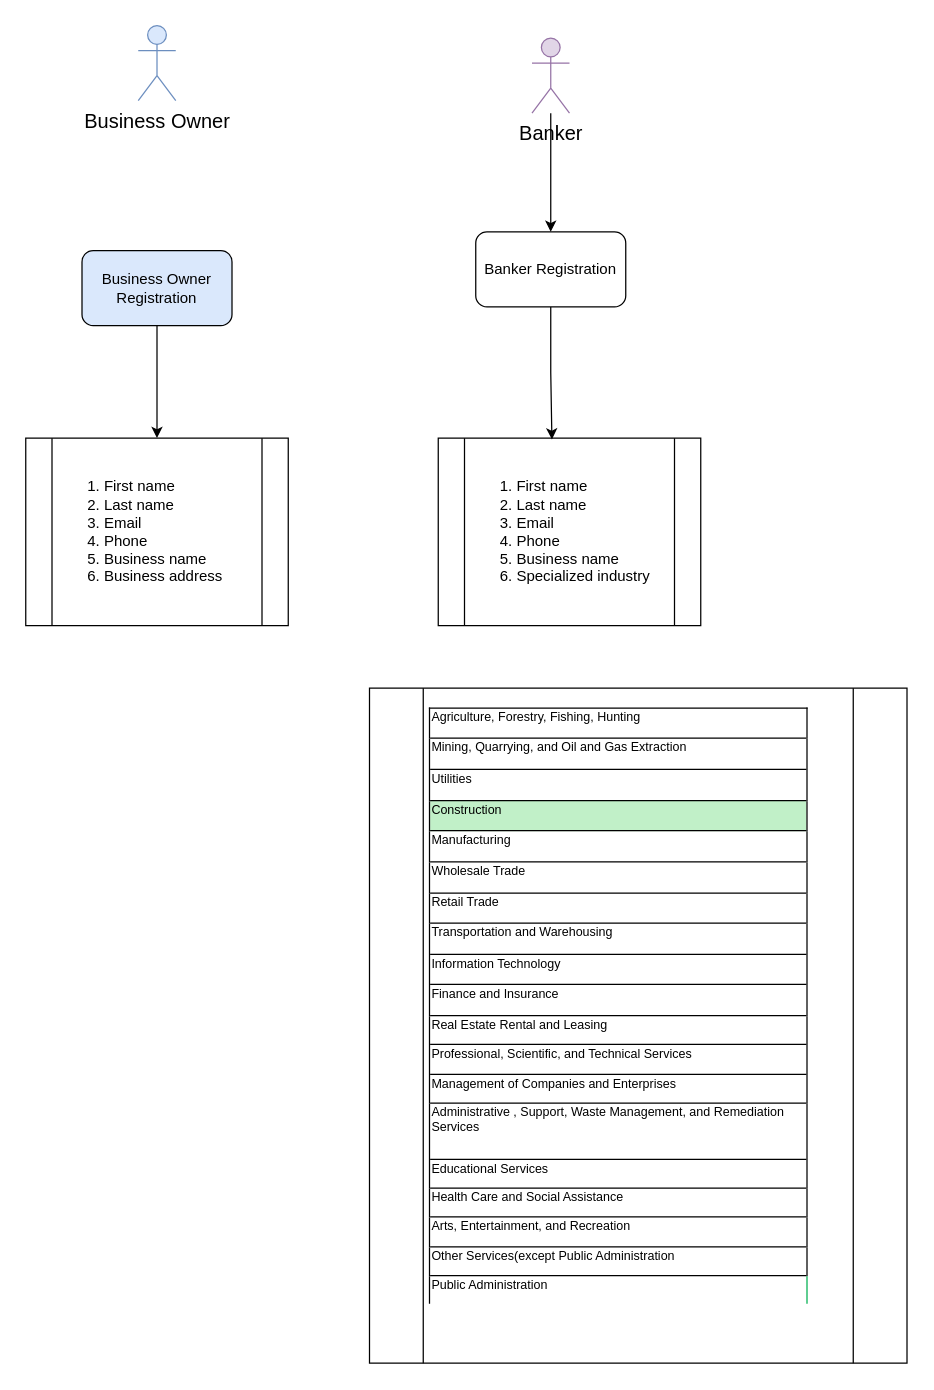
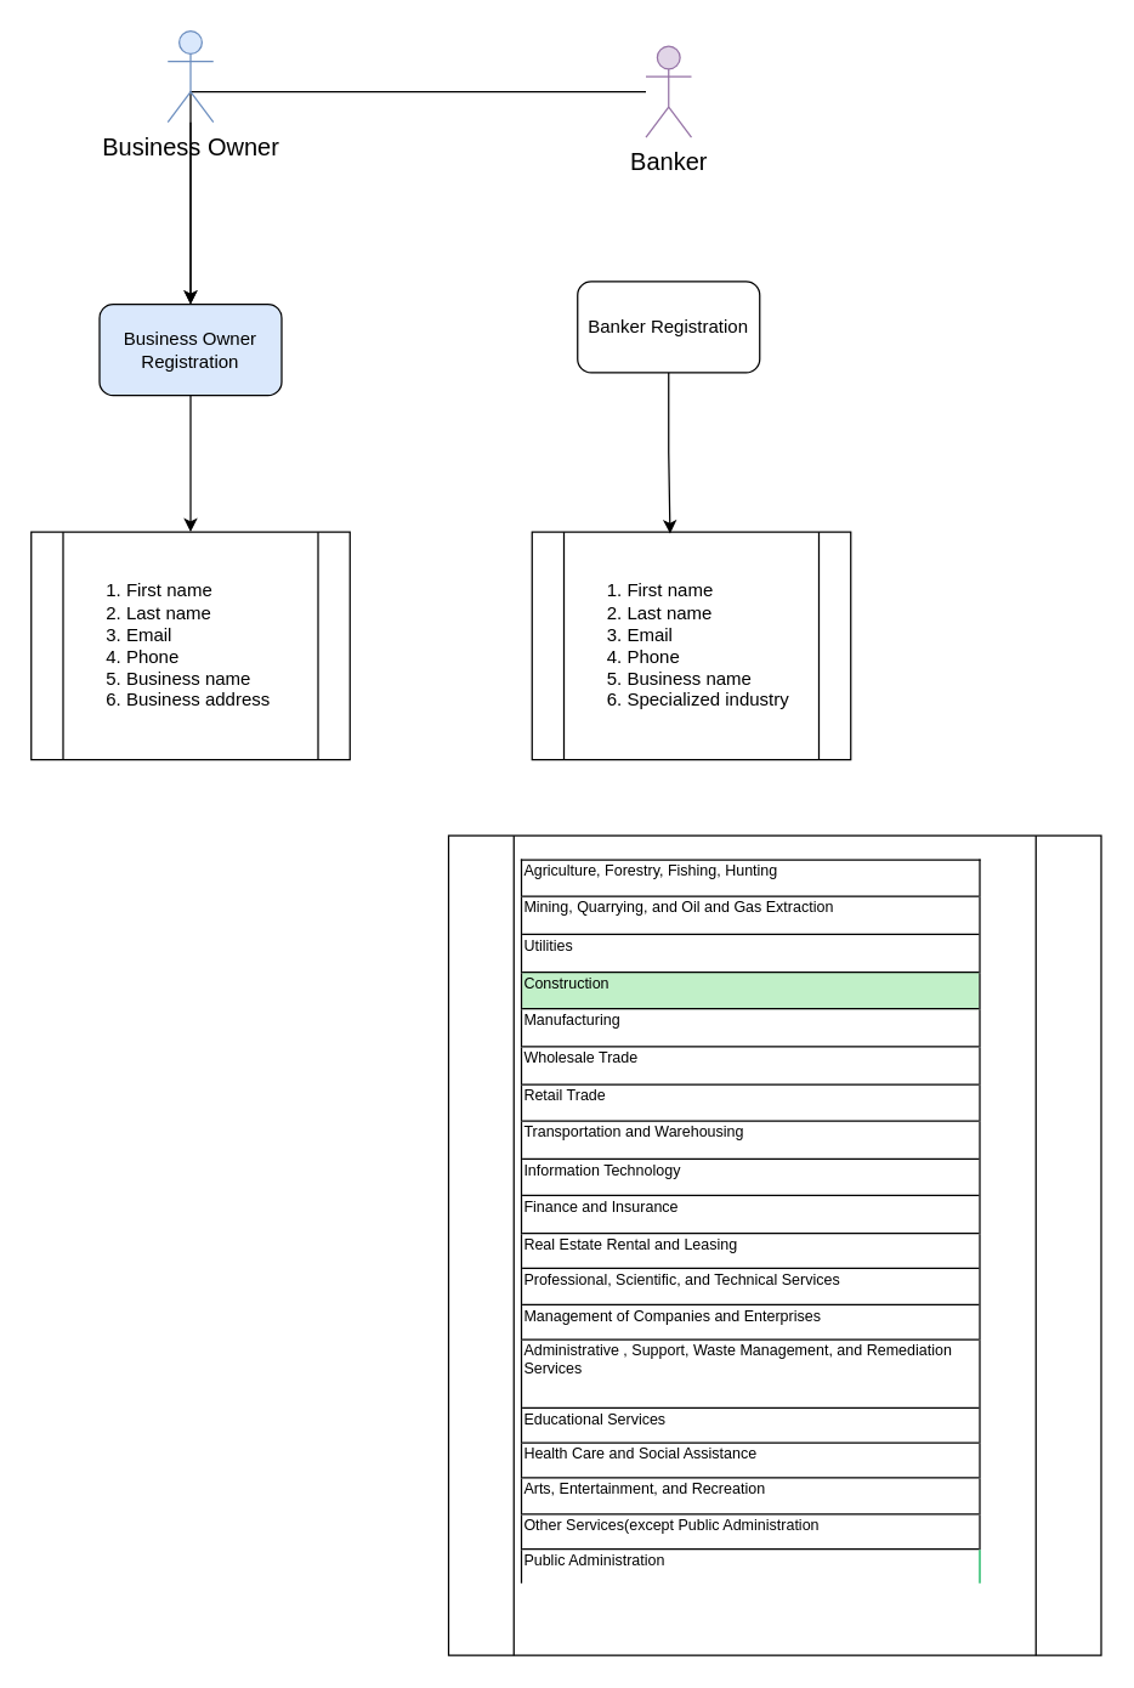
- <mxCell id="3" style="edgeStyle=orthogonalEdgeStyle;rounded=0;orthogonalLoop=1;jettySize=auto;html=1;" edge="1" parent="1" source="11" target="7"><mxGeometry relative="1" as="geometry"><mxPoint x="350" y="70" as="sourcePoint" /></mxGeometry></mxCell>
+ <mxCell id="3" style="edgeStyle=orthogonalEdgeStyle;rounded=0;orthogonalLoop=1;jettySize=auto;html=1;" edge="1" parent="1" source="11" target="5"><mxGeometry relative="1" as="geometry"><mxPoint x="350" y="70" as="sourcePoint" /></mxGeometry></mxCell>
+ <mxCell id="2" value="" style="edgeStyle=orthogonalEdgeStyle;rounded=0;orthogonalLoop=1;jettySize=auto;html=1;" edge="1" parent="1" source="10" target="5"><mxGeometry relative="1" as="geometry"><mxPoint x="125" y="140" as="sourcePoint" /></mxGeometry></mxCell>
